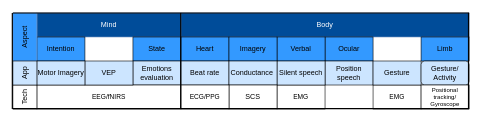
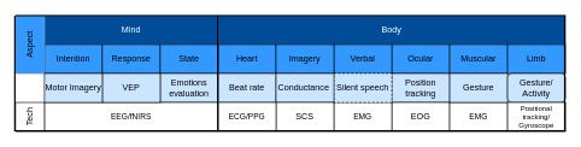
+ <mxCell id="5" value="Response" style="rounded=0;whiteSpace=wrap;html=1;fillColor=#3399FF;" parent="1" vertex="1"><mxGeometry x="141" y="61" width="80" height="40" as="geometry" /></mxCell>
+ <mxCell id="10" value="Muscular" style="rounded=0;whiteSpace=wrap;html=1;fillColor=#3399FF;" parent="1" vertex="1"><mxGeometry x="621" y="61" width="80" height="40" as="geometry" /></mxCell>
- <mxCell id="31" value="App" style="rounded=0;whiteSpace=wrap;html=1;fontSize=12;horizontal=0;fillColor=#CCE5FF;" parent="1" vertex="1"><mxGeometry x="21" y="101" width="40" height="40" as="geometry" /></mxCell>
- <mxCell id="15" value="Silent speech" style="rounded=0;whiteSpace=wrap;html=1;fontSize=12;fillColor=#CCE5FF;" parent="1" vertex="1"><mxGeometry x="461" y="101" width="80" height="40" as="geometry" /></mxCell>
+ <mxCell id="15" value="Silent speech" style="rounded=0;whiteSpace=wrap;html=1;fontSize=12;fillColor=#CCE5FF;dashed=1;" parent="1" vertex="1"><mxGeometry x="461" y="101" width="80" height="40" as="geometry" /></mxCell>
- <mxCell id="11" value="Position speech" style="rounded=0;whiteSpace=wrap;html=1;fillColor=#CCE5FF;" parent="1" vertex="1"><mxGeometry x="541" y="101" width="80" height="40" as="geometry" /></mxCell>
+ <mxCell id="11" value="Position tracking" style="rounded=0;whiteSpace=wrap;html=1;fillColor=#CCE5FF;" parent="1" vertex="1"><mxGeometry x="541" y="101" width="80" height="40" as="geometry" /></mxCell>
+ <mxCell id="13" value="EOG" style="rounded=0;whiteSpace=wrap;html=1;" parent="1" vertex="1"><mxGeometry x="541" y="141" width="80" height="40" as="geometry" /></mxCell>
